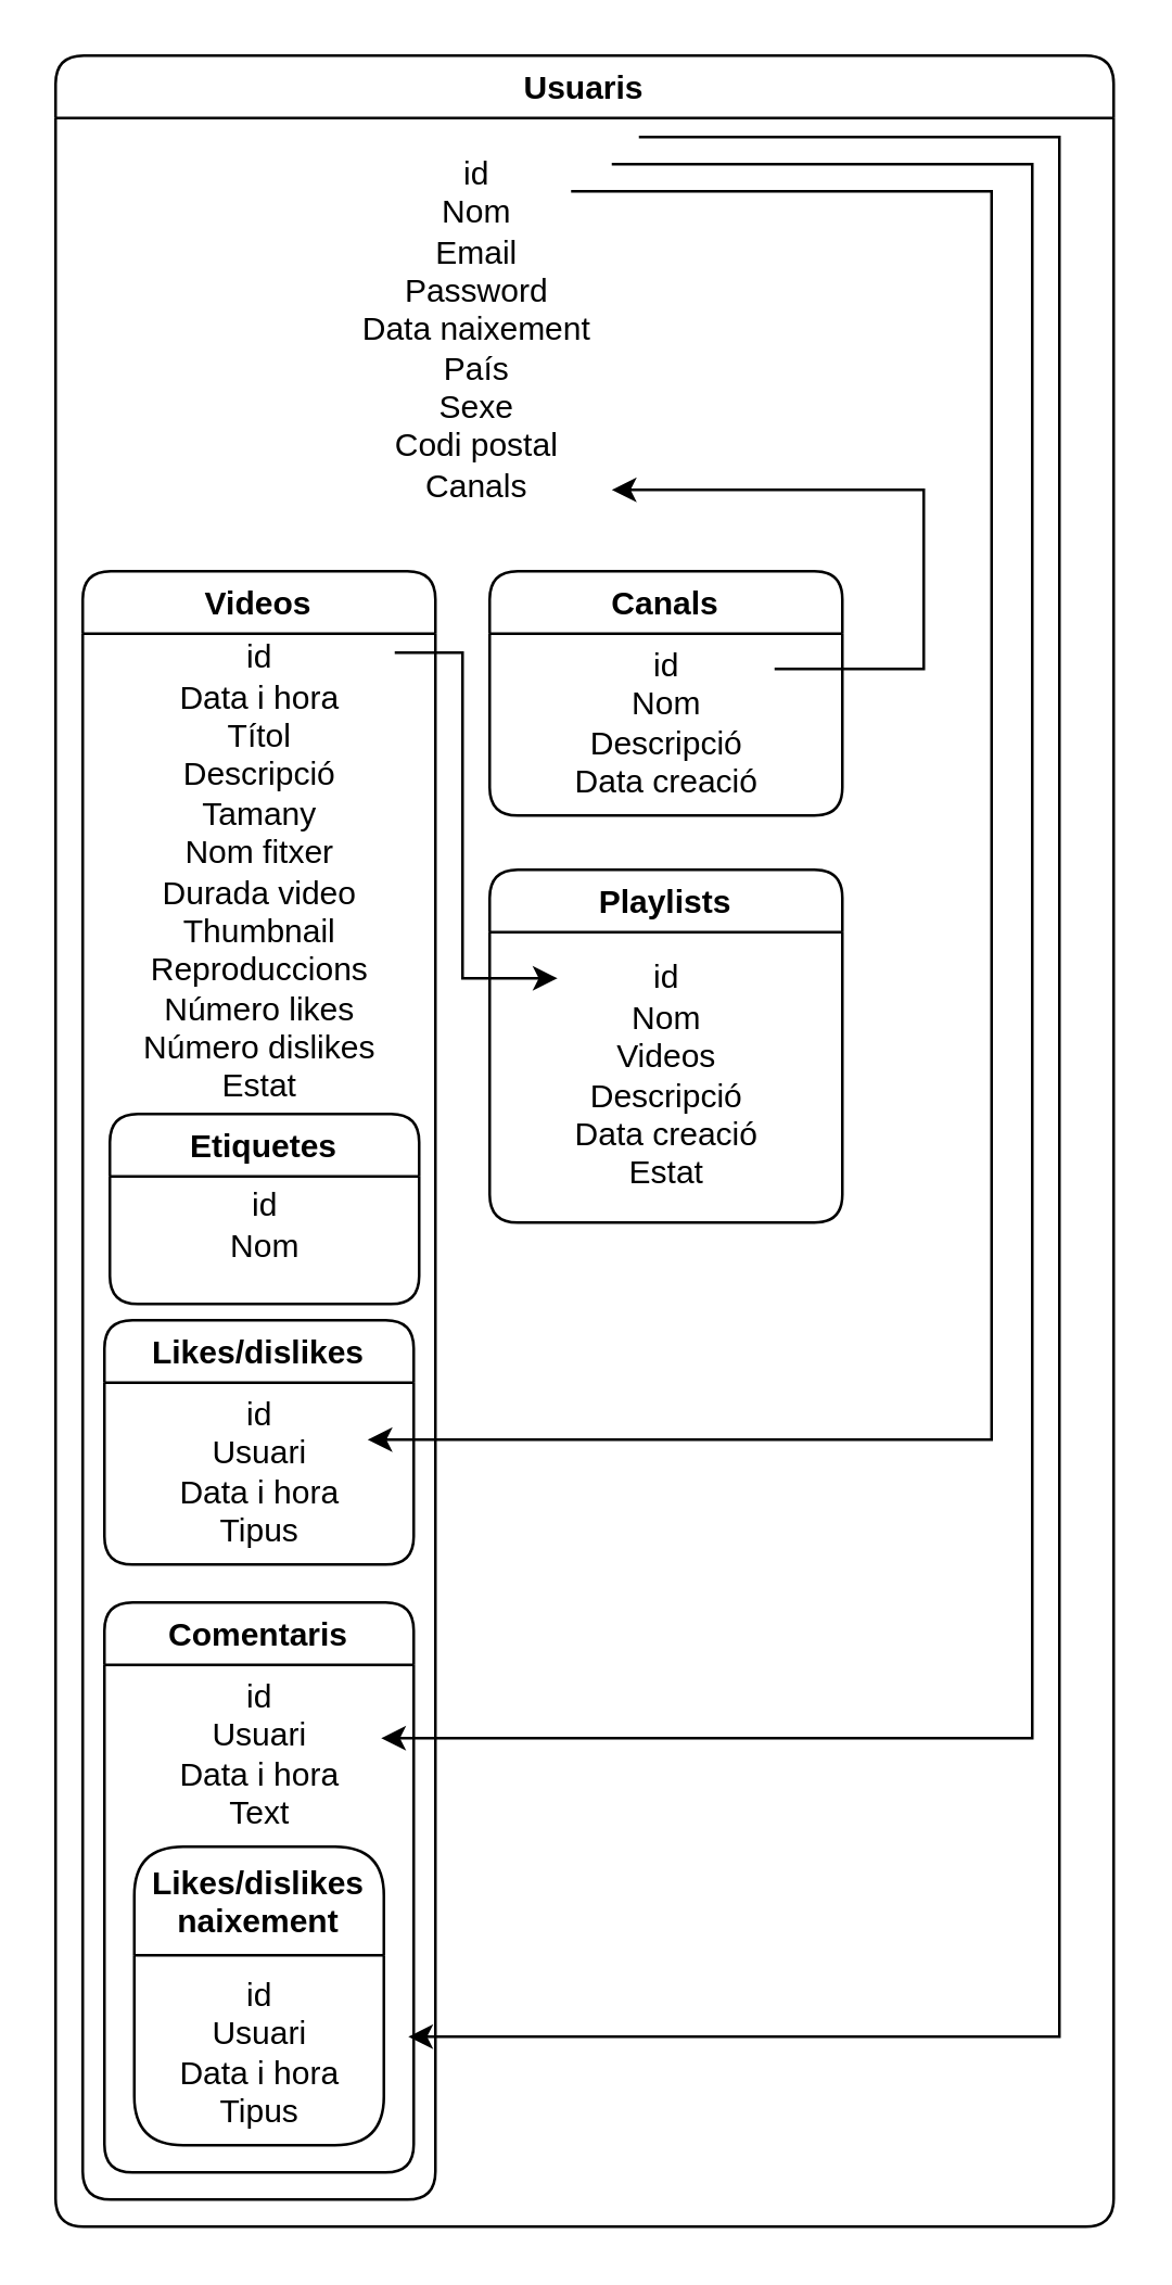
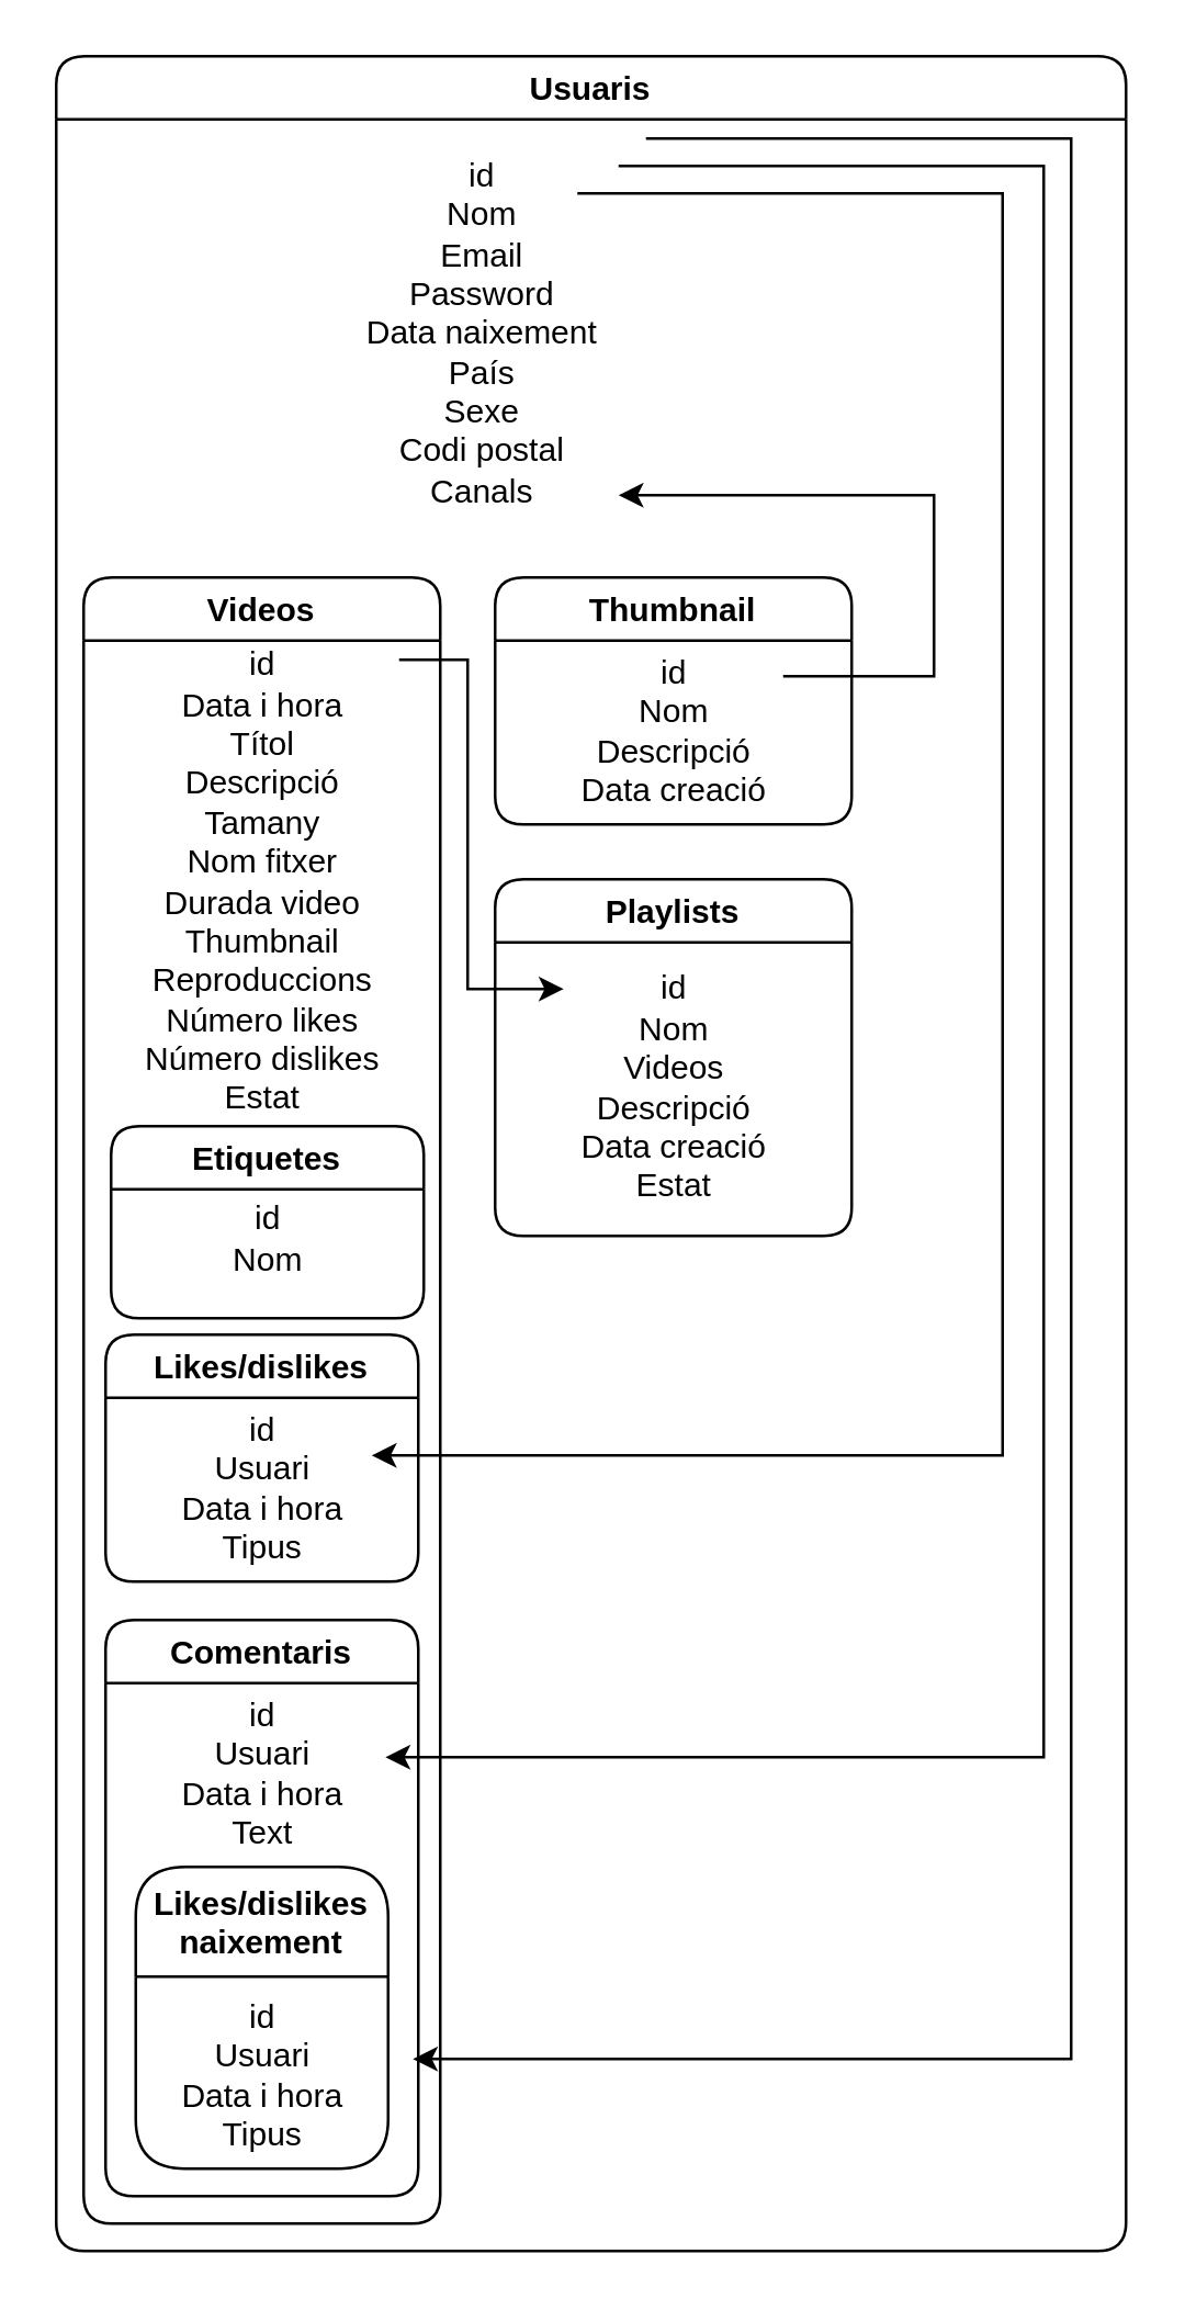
- <mxCell id="14" value="Canals" style="swimlane;gradientColor=none;rounded=1;" vertex="1" parent="1"><mxGeometry x="180" y="210" width="130" height="90" as="geometry" /></mxCell>
+ <mxCell id="14" value="Thumbnail" style="swimlane;gradientColor=none;rounded=1;" vertex="1" parent="1"><mxGeometry x="180" y="210" width="130" height="90" as="geometry" /></mxCell>
